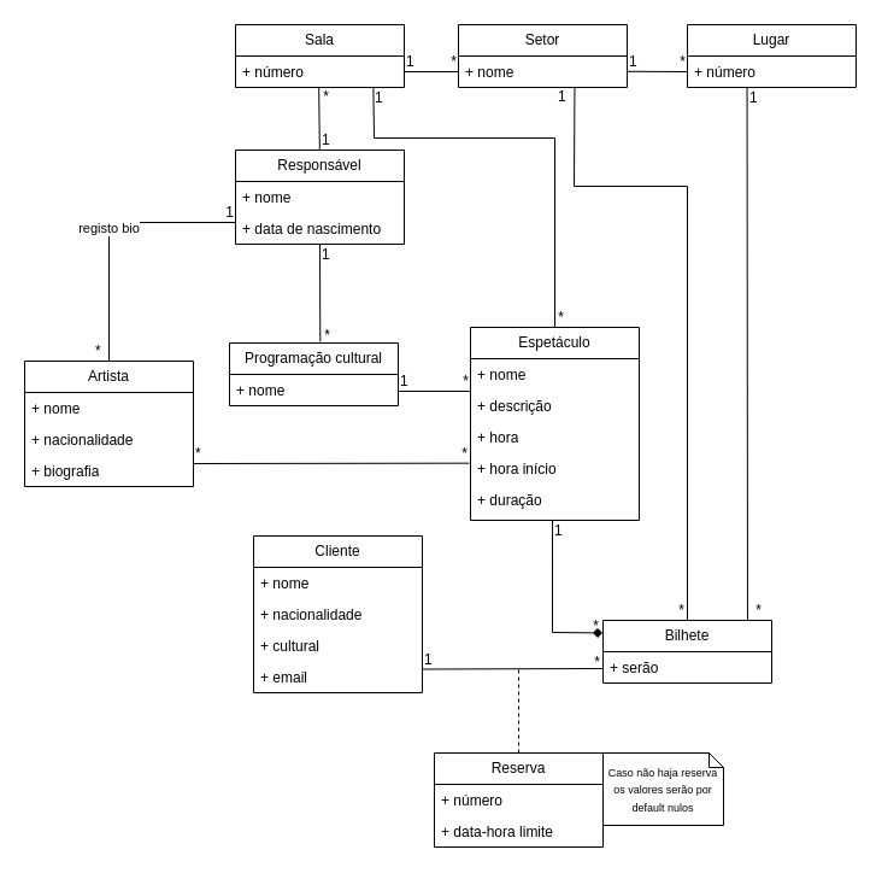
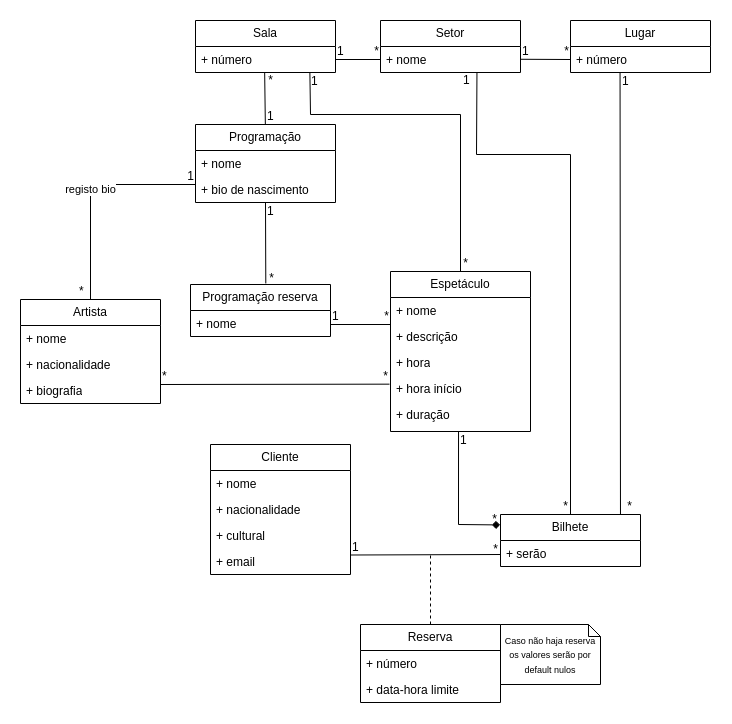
- <mxCell id="6" value="Responsável " style="swimlane;fontStyle=0;childLayout=stackLayout;horizontal=1;startSize=26;fillColor=none;horizontalStack=0;resizeParent=1;resizeParentMax=0;resizeLast=0;collapsible=1;marginBottom=0;whiteSpace=wrap;html=1;" vertex="1" parent="1"><mxGeometry x="195" y="124" width="140" height="78" as="geometry" /></mxCell>
+ <mxCell id="6" value="Programação " style="swimlane;fontStyle=0;childLayout=stackLayout;horizontal=1;startSize=26;fillColor=none;horizontalStack=0;resizeParent=1;resizeParentMax=0;resizeLast=0;collapsible=1;marginBottom=0;whiteSpace=wrap;html=1;" vertex="1" parent="1"><mxGeometry x="195" y="124" width="140" height="78" as="geometry" /></mxCell>
- <mxCell id="8" value="+ data de nascimento" style="text;strokeColor=none;fillColor=none;align=left;verticalAlign=top;spacingLeft=4;spacingRight=4;overflow=hidden;rotatable=0;points=[[0,0.5],[1,0.5]];portConstraint=eastwest;whiteSpace=wrap;html=1;" vertex="1" parent="6"><mxGeometry y="52" width="140" height="26" as="geometry" /></mxCell>
+ <mxCell id="8" value="+ bio de nascimento" style="text;strokeColor=none;fillColor=none;align=left;verticalAlign=top;spacingLeft=4;spacingRight=4;overflow=hidden;rotatable=0;points=[[0,0.5],[1,0.5]];portConstraint=eastwest;whiteSpace=wrap;html=1;" vertex="1" parent="6"><mxGeometry y="52" width="140" height="26" as="geometry" /></mxCell>
- <mxCell id="20" value="Programação cultural" style="swimlane;fontStyle=0;childLayout=stackLayout;horizontal=1;startSize=26;fillColor=none;horizontalStack=0;resizeParent=1;resizeParentMax=0;resizeLast=0;collapsible=1;marginBottom=0;whiteSpace=wrap;html=1;" vertex="1" parent="1"><mxGeometry x="190" y="284" width="140" height="52" as="geometry" /></mxCell>
+ <mxCell id="20" value="Programação reserva" style="swimlane;fontStyle=0;childLayout=stackLayout;horizontal=1;startSize=26;fillColor=none;horizontalStack=0;resizeParent=1;resizeParentMax=0;resizeLast=0;collapsible=1;marginBottom=0;whiteSpace=wrap;html=1;" vertex="1" parent="1"><mxGeometry x="190" y="284" width="140" height="52" as="geometry" /></mxCell>
